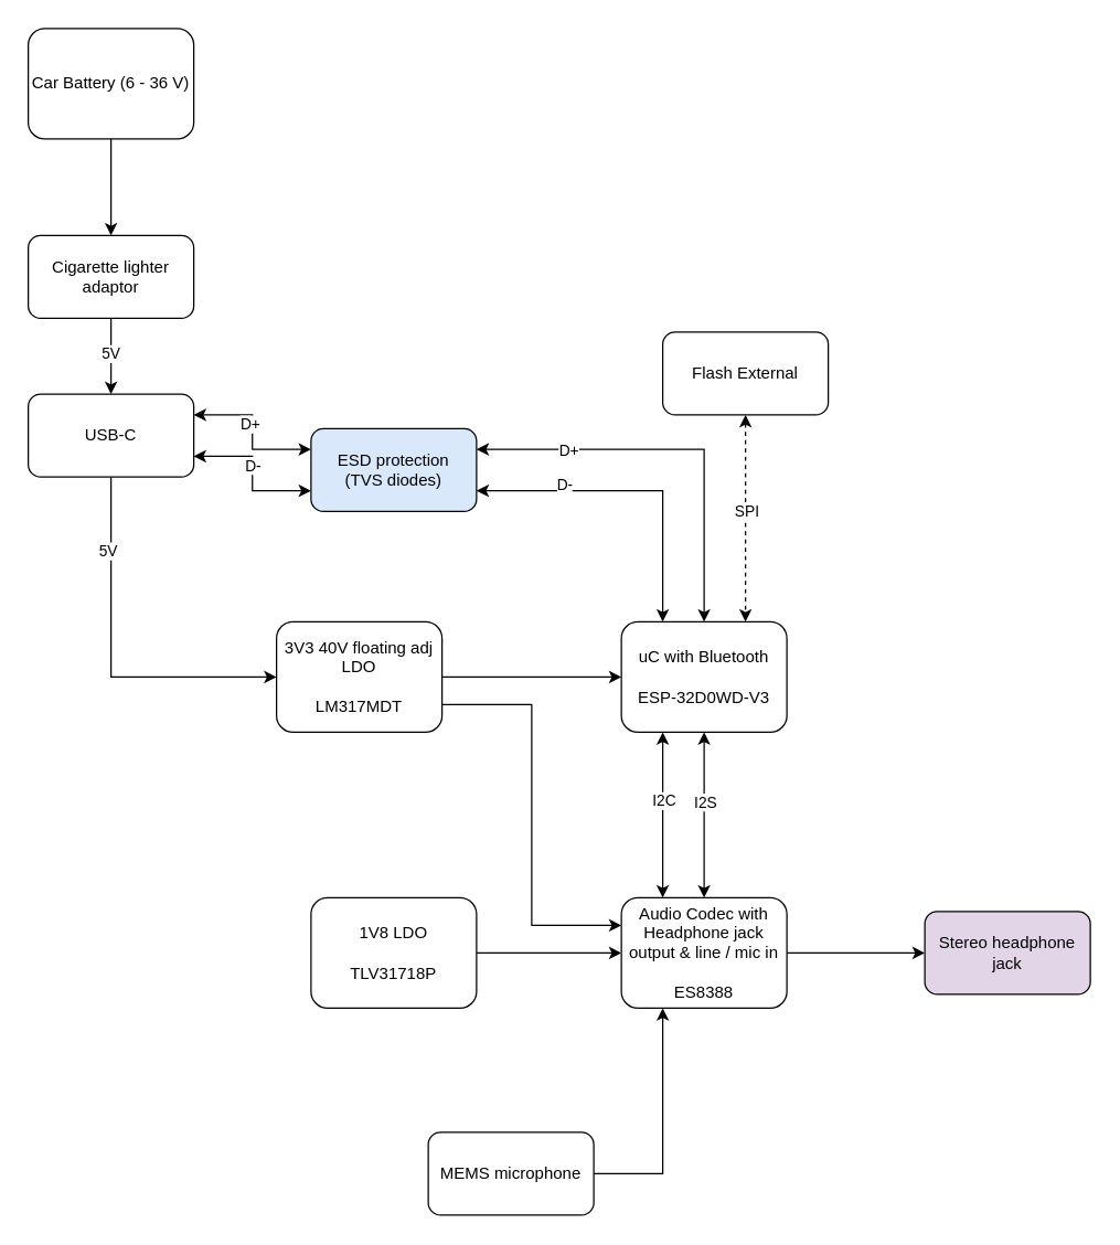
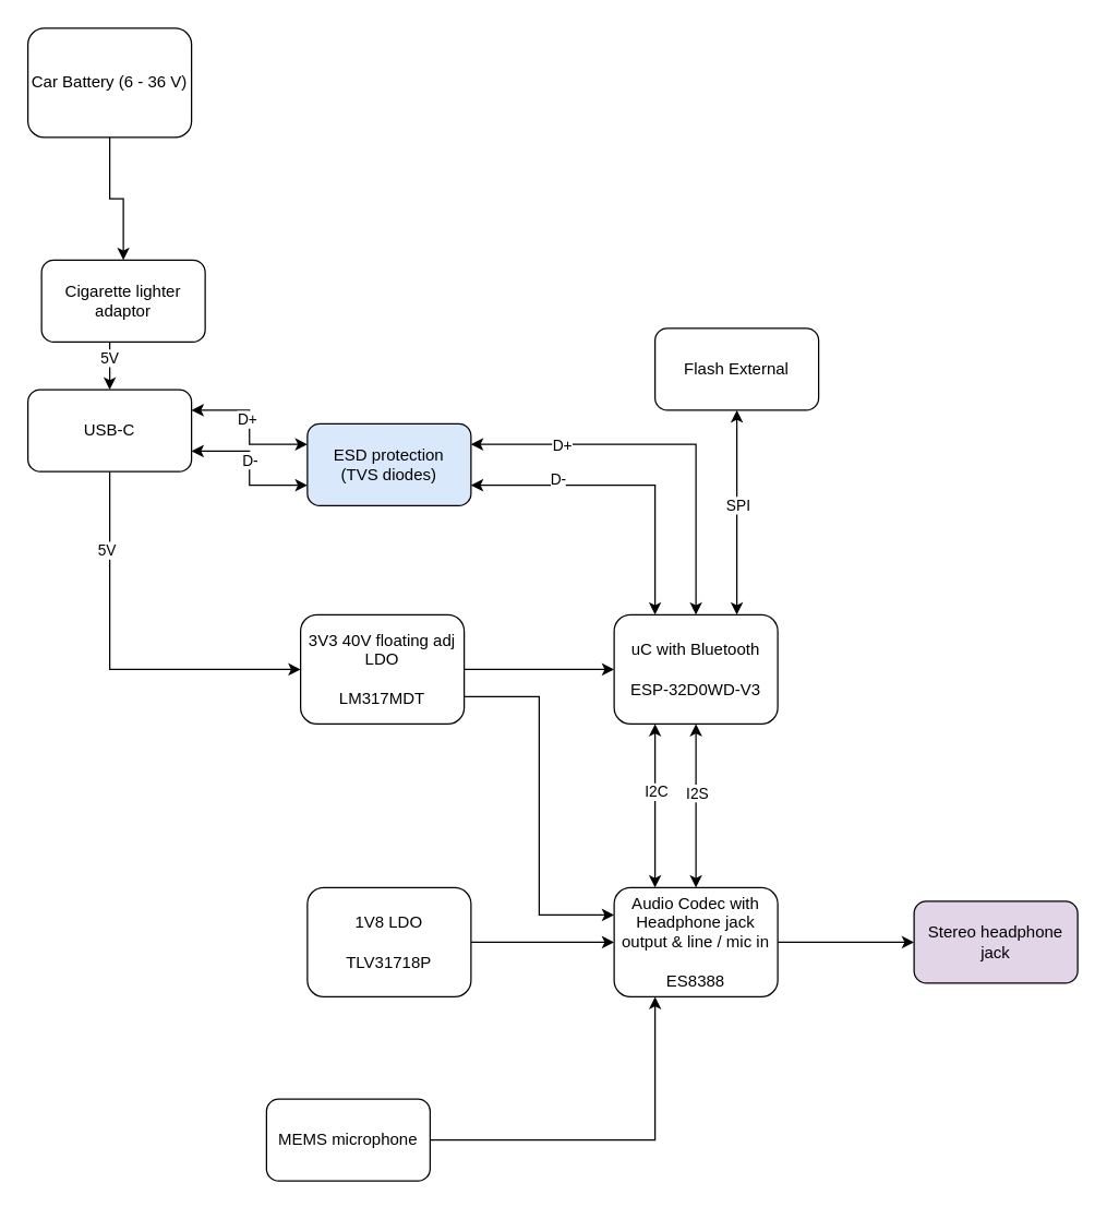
- <mxCell id="36" value="Cigarette lighter adaptor" style="rounded=1;whiteSpace=wrap;html=1;" vertex="1" parent="1"><mxGeometry x="20" y="170" width="120" height="60" as="geometry" /></mxCell>
+ <mxCell id="36" value="Cigarette lighter adaptor" style="rounded=1;whiteSpace=wrap;html=1;" vertex="1" parent="1"><mxGeometry x="30" y="190" width="120" height="60" as="geometry" /></mxCell>
- <mxCell id="17" style="edgeStyle=orthogonalEdgeStyle;rounded=0;orthogonalLoop=1;jettySize=auto;html=1;exitX=0.5;exitY=1;exitDx=0;exitDy=0;entryX=0.75;entryY=0;entryDx=0;entryDy=0;startArrow=classic;startFill=1;dashed=1;" edge="1" parent="1" source="19" target="11"><mxGeometry relative="1" as="geometry" /></mxCell>
+ <mxCell id="17" style="edgeStyle=orthogonalEdgeStyle;rounded=0;orthogonalLoop=1;jettySize=auto;html=1;exitX=0.5;exitY=1;exitDx=0;exitDy=0;entryX=0.75;entryY=0;entryDx=0;entryDy=0;startArrow=classic;startFill=1;" edge="1" parent="1" source="19" target="11"><mxGeometry relative="1" as="geometry" /></mxCell>
- <mxCell id="4" value="3V3 40V floating adj LDO&lt;div&gt;&lt;br&gt;&lt;/div&gt;&lt;div&gt;LM317MDT&lt;/div&gt;" style="rounded=1;whiteSpace=wrap;html=1;" parent="1" vertex="1"><mxGeometry x="200" y="450" width="120" height="80" as="geometry" /></mxCell>
+ <mxCell id="4" value="3V3 40V floating adj LDO&lt;div&gt;&lt;br&gt;&lt;/div&gt;&lt;div&gt;LM317MDT&lt;/div&gt;" style="rounded=1;whiteSpace=wrap;html=1;" parent="1" vertex="1"><mxGeometry x="220" y="450" width="120" height="80" as="geometry" /></mxCell>
- <mxCell id="15" value="MEMS microphone" style="rounded=1;whiteSpace=wrap;html=1;" parent="1" vertex="1"><mxGeometry x="310" y="820" width="120" height="60" as="geometry" /></mxCell>
+ <mxCell id="15" value="MEMS microphone" style="rounded=1;whiteSpace=wrap;html=1;" parent="1" vertex="1"><mxGeometry x="195" y="805" width="120" height="60" as="geometry" /></mxCell>
